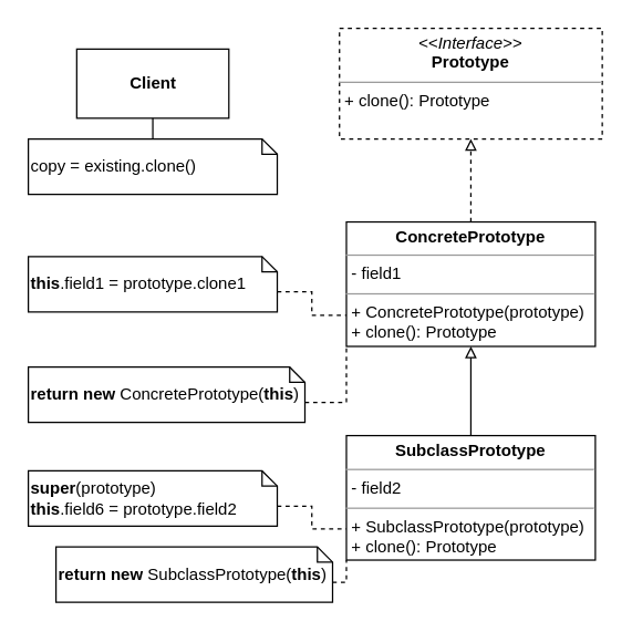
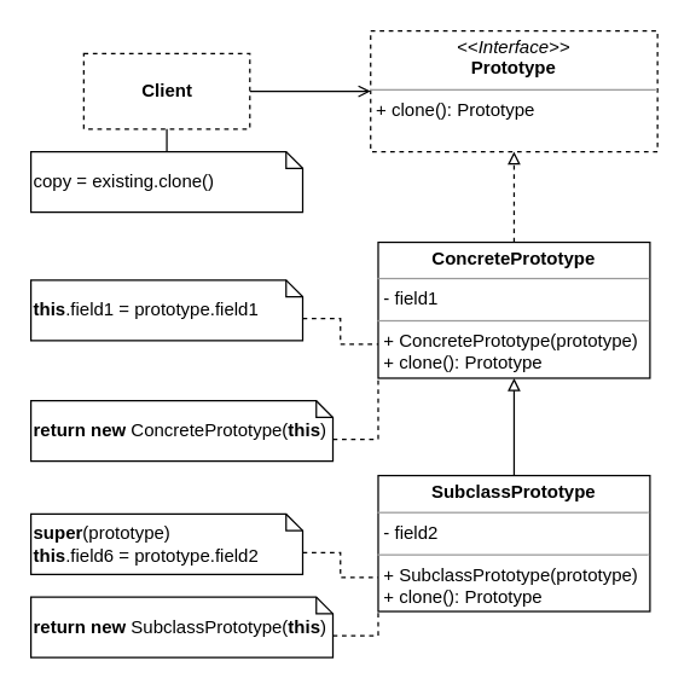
- <mxCell id="3" value="&lt;b&gt;Client&lt;/b&gt;" style="html=1;" vertex="1" parent="1"><mxGeometry x="55" y="35" width="110" height="50" as="geometry" /></mxCell>
+ <mxCell id="3" value="&lt;b&gt;Client&lt;/b&gt;" style="html=1;dashed=1;" vertex="1" parent="1"><mxGeometry x="55" y="35" width="110" height="50" as="geometry" /></mxCell>
+ <mxCell id="2" style="edgeStyle=orthogonalEdgeStyle;rounded=0;orthogonalLoop=1;jettySize=auto;html=1;exitX=1;exitY=0.5;exitDx=0;exitDy=0;entryX=0;entryY=0.5;entryDx=0;entryDy=0;endArrow=open;endFill=0;" edge="1" parent="1" source="3" target="4"><mxGeometry relative="1" as="geometry" /></mxCell>
- <mxCell id="14" value="&lt;b&gt;this&lt;/b&gt;.field1 = prototype.clone1" style="shape=note2;boundedLbl=1;whiteSpace=wrap;html=1;size=11;verticalAlign=middle;align=left;" vertex="1" parent="1"><mxGeometry x="20" y="185" width="180" height="40" as="geometry" /></mxCell>
+ <mxCell id="14" value="&lt;b&gt;this&lt;/b&gt;.field1 = prototype.field1" style="shape=note2;boundedLbl=1;whiteSpace=wrap;html=1;size=11;verticalAlign=middle;align=left;" vertex="1" parent="1"><mxGeometry x="20" y="185" width="180" height="40" as="geometry" /></mxCell>
- <mxCell id="16" value="&lt;b&gt;return new&lt;/b&gt; SubclassPrototype(&lt;b&gt;this&lt;/b&gt;)" style="shape=note2;boundedLbl=1;whiteSpace=wrap;html=1;size=11;verticalAlign=middle;align=left;" vertex="1" parent="1"><mxGeometry x="40" y="395" width="200" height="40" as="geometry" /></mxCell>
+ <mxCell id="16" value="&lt;b&gt;return new&lt;/b&gt; SubclassPrototype(&lt;b&gt;this&lt;/b&gt;)" style="shape=note2;boundedLbl=1;whiteSpace=wrap;html=1;size=11;verticalAlign=middle;align=left;" vertex="1" parent="1"><mxGeometry x="20" y="395" width="200" height="40" as="geometry" /></mxCell>
